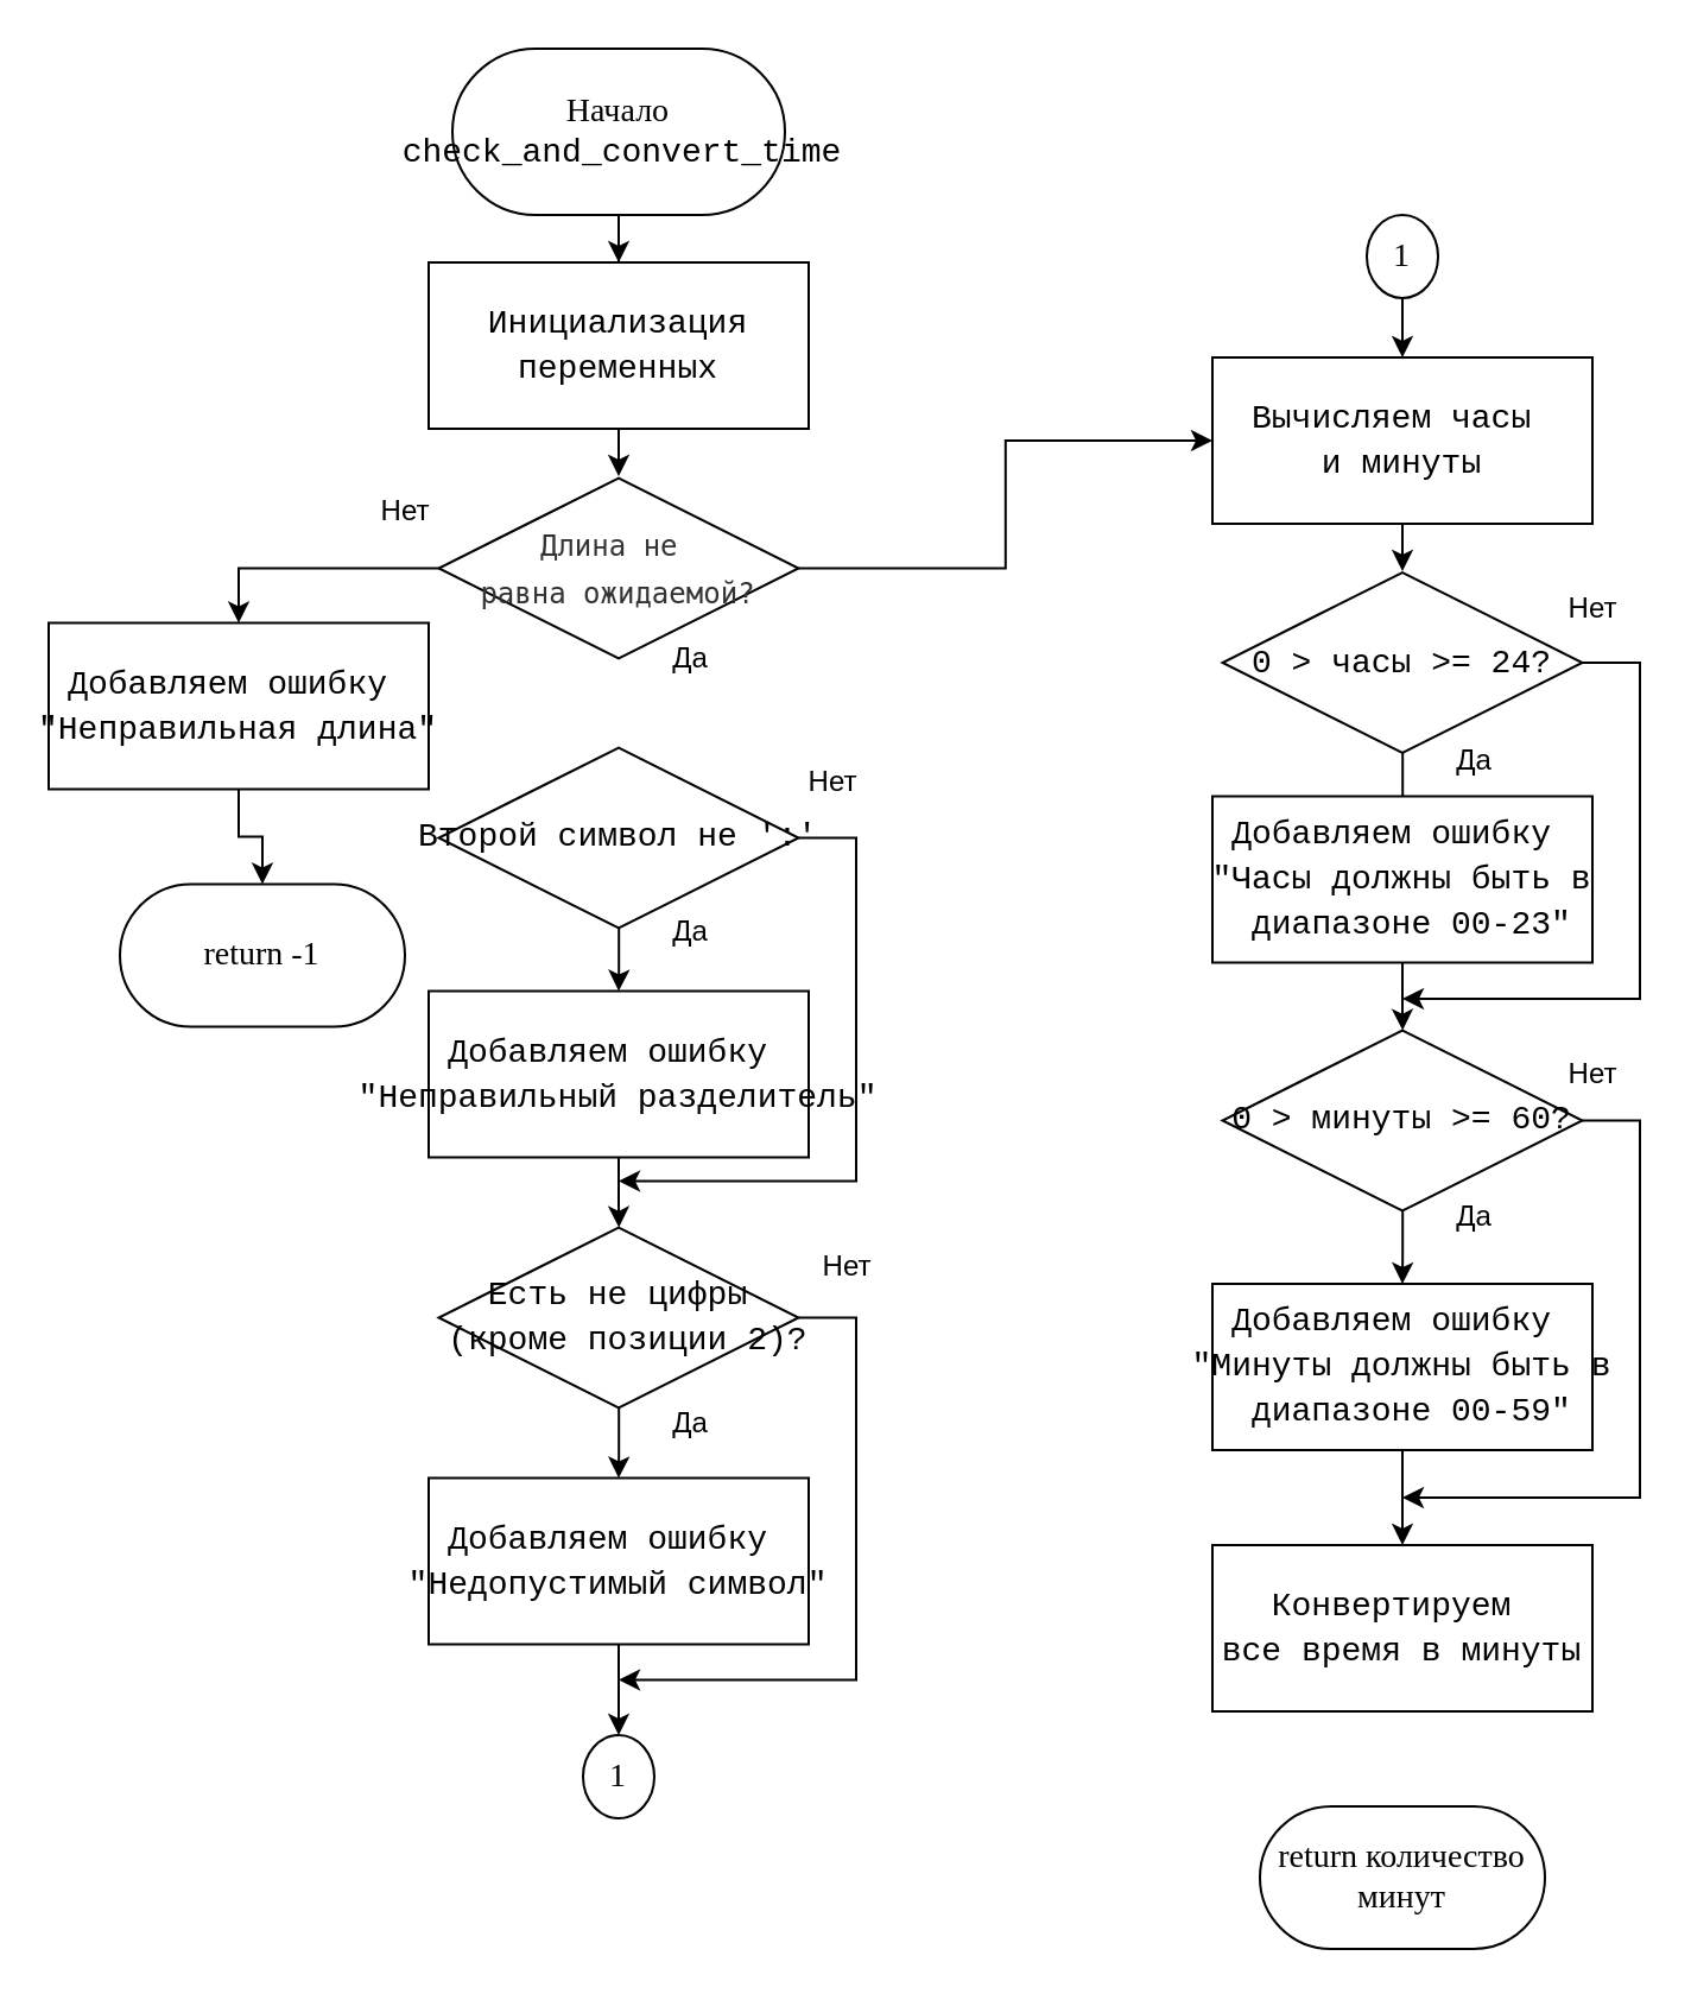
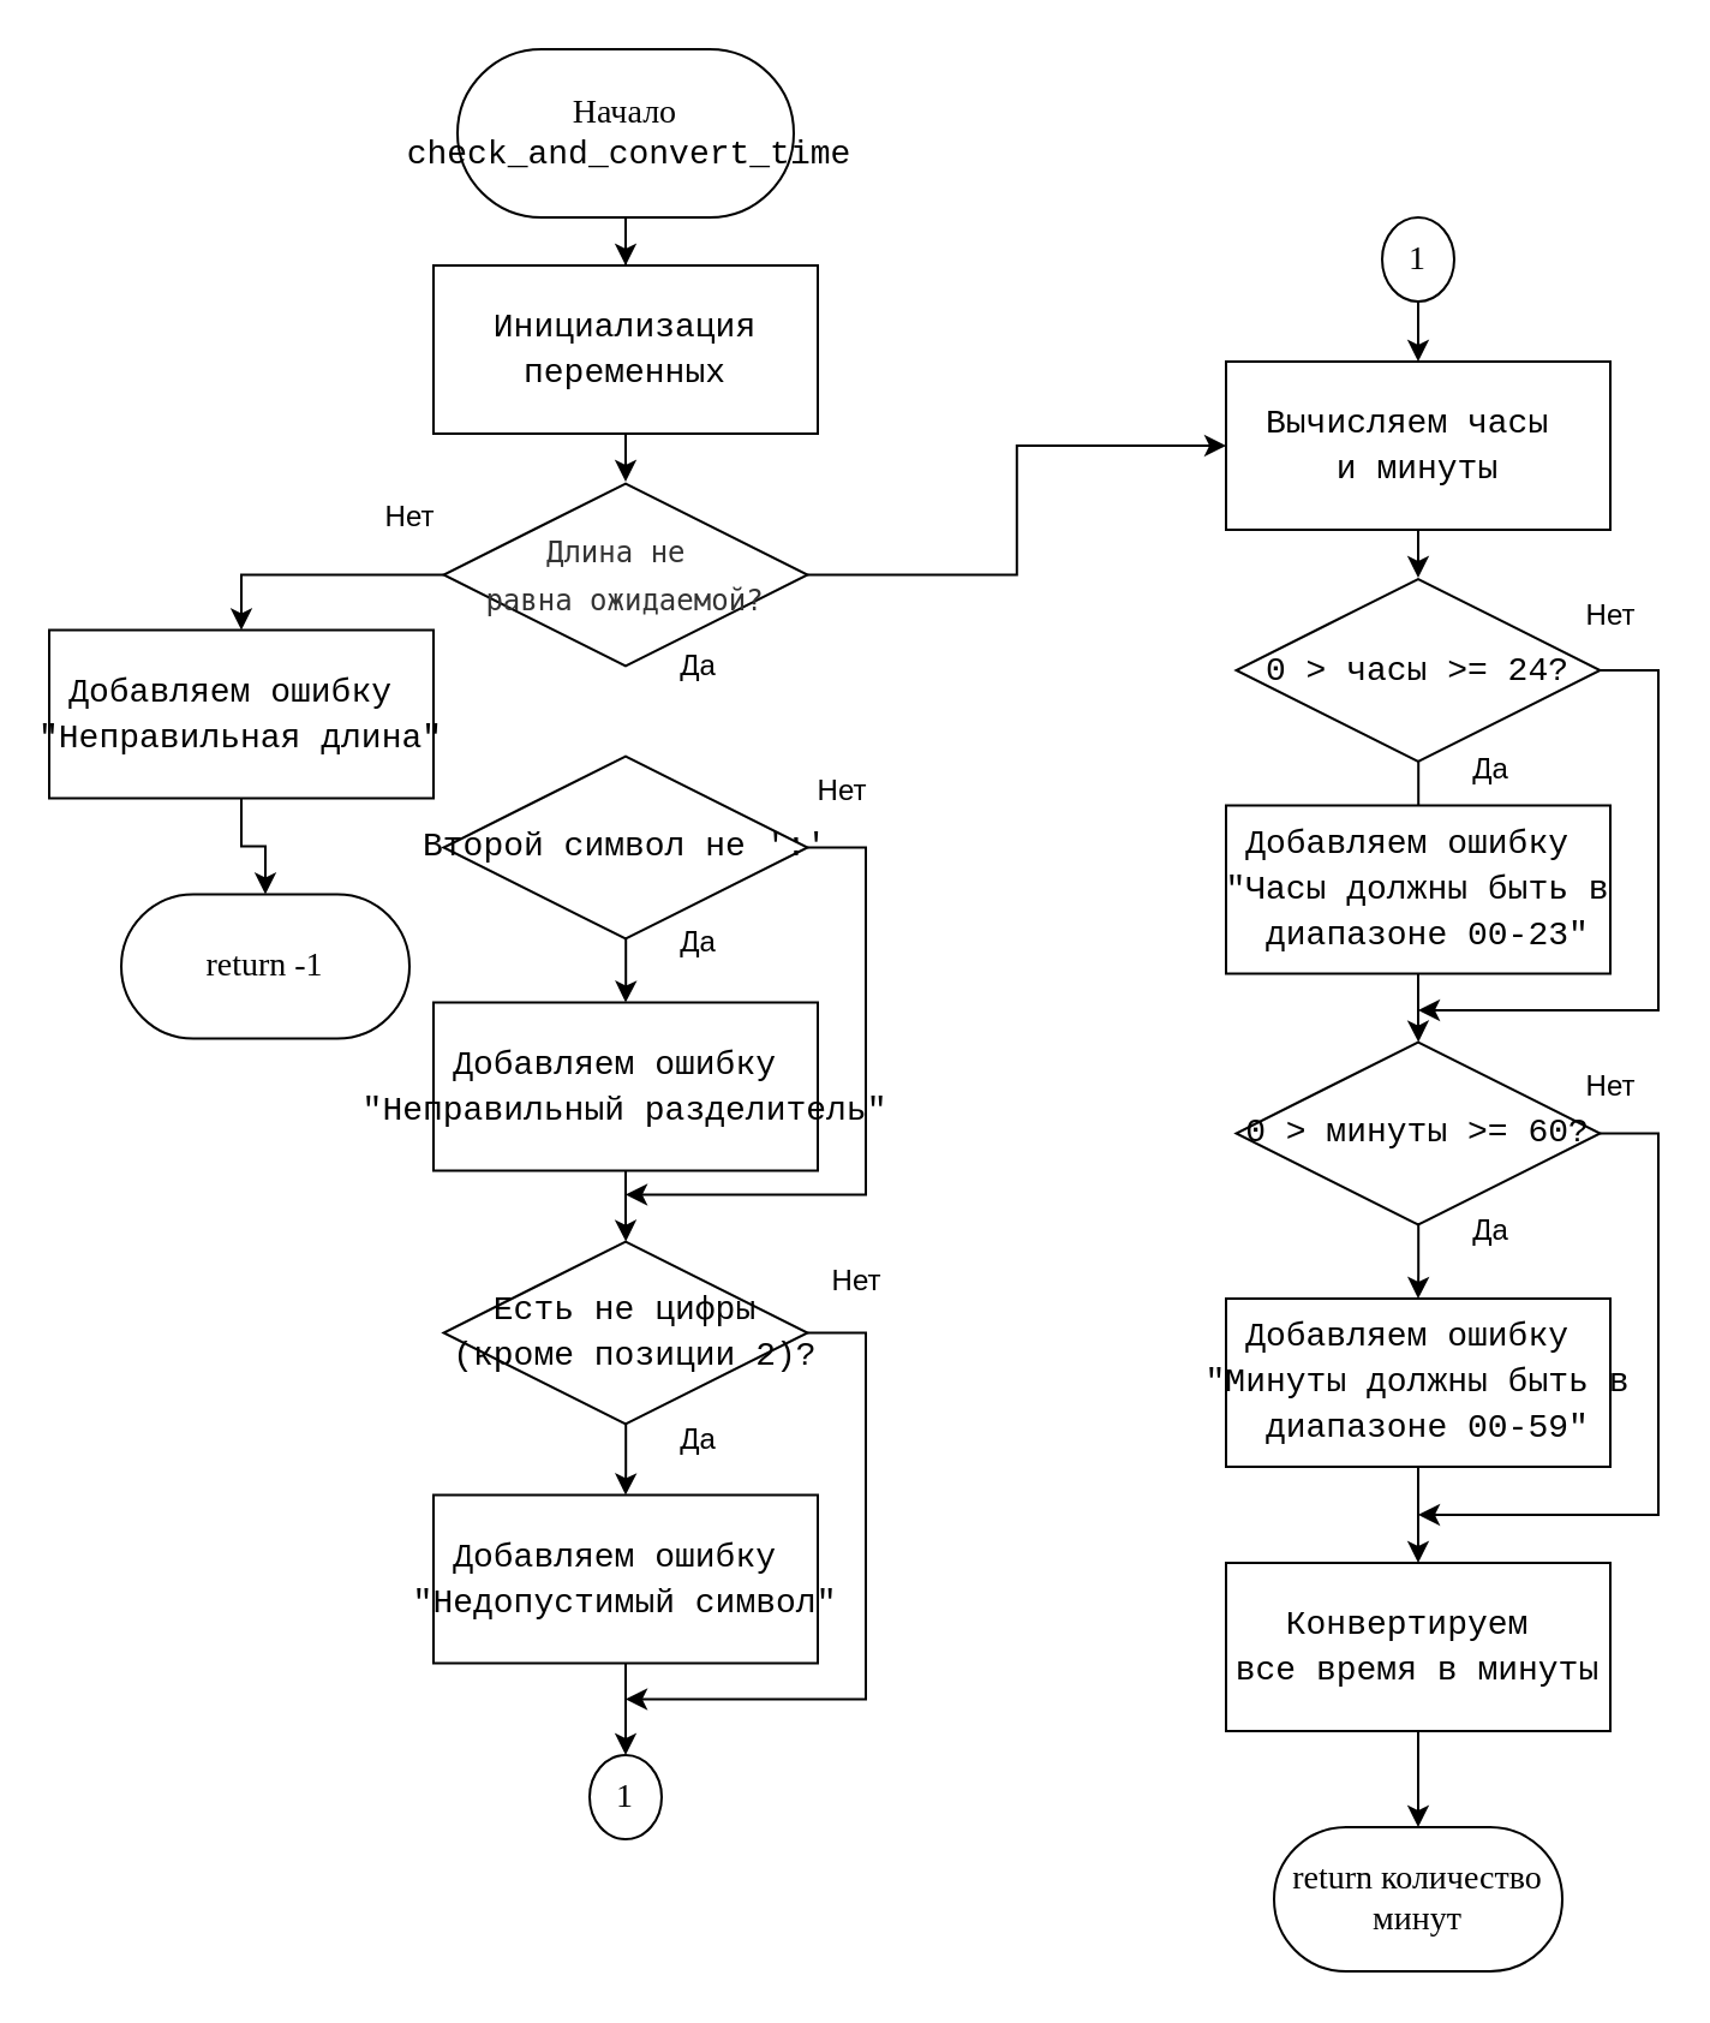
+ <mxCell id="27" style="edgeStyle=orthogonalEdgeStyle;rounded=0;orthogonalLoop=1;jettySize=auto;html=1;" parent="1" source="49" target="36" edge="1"><mxGeometry relative="1" as="geometry" /></mxCell>
